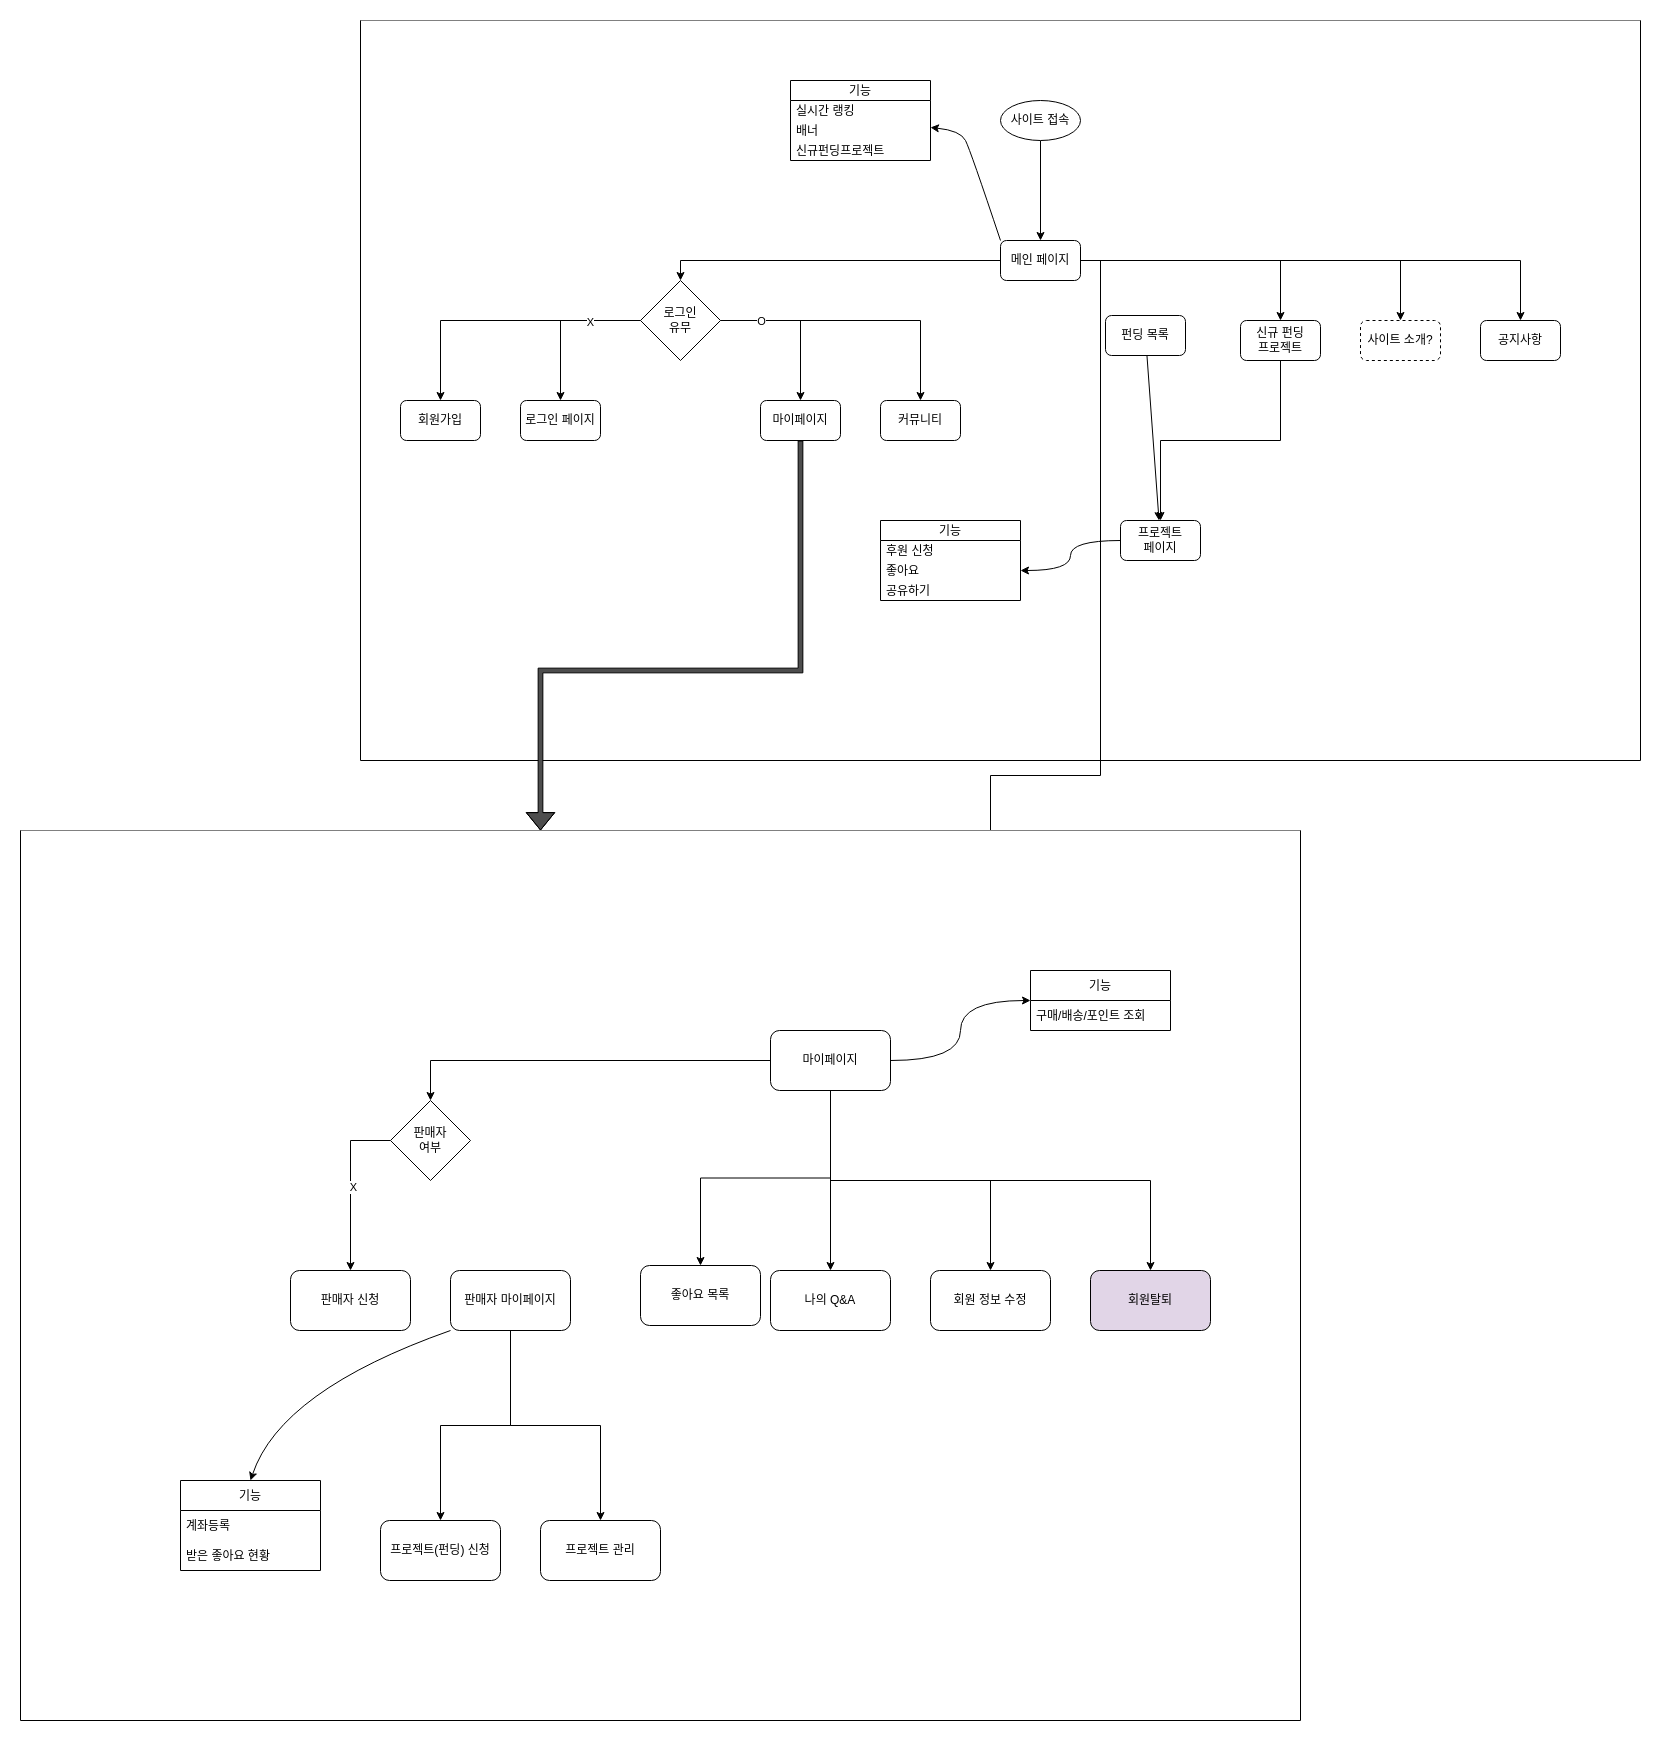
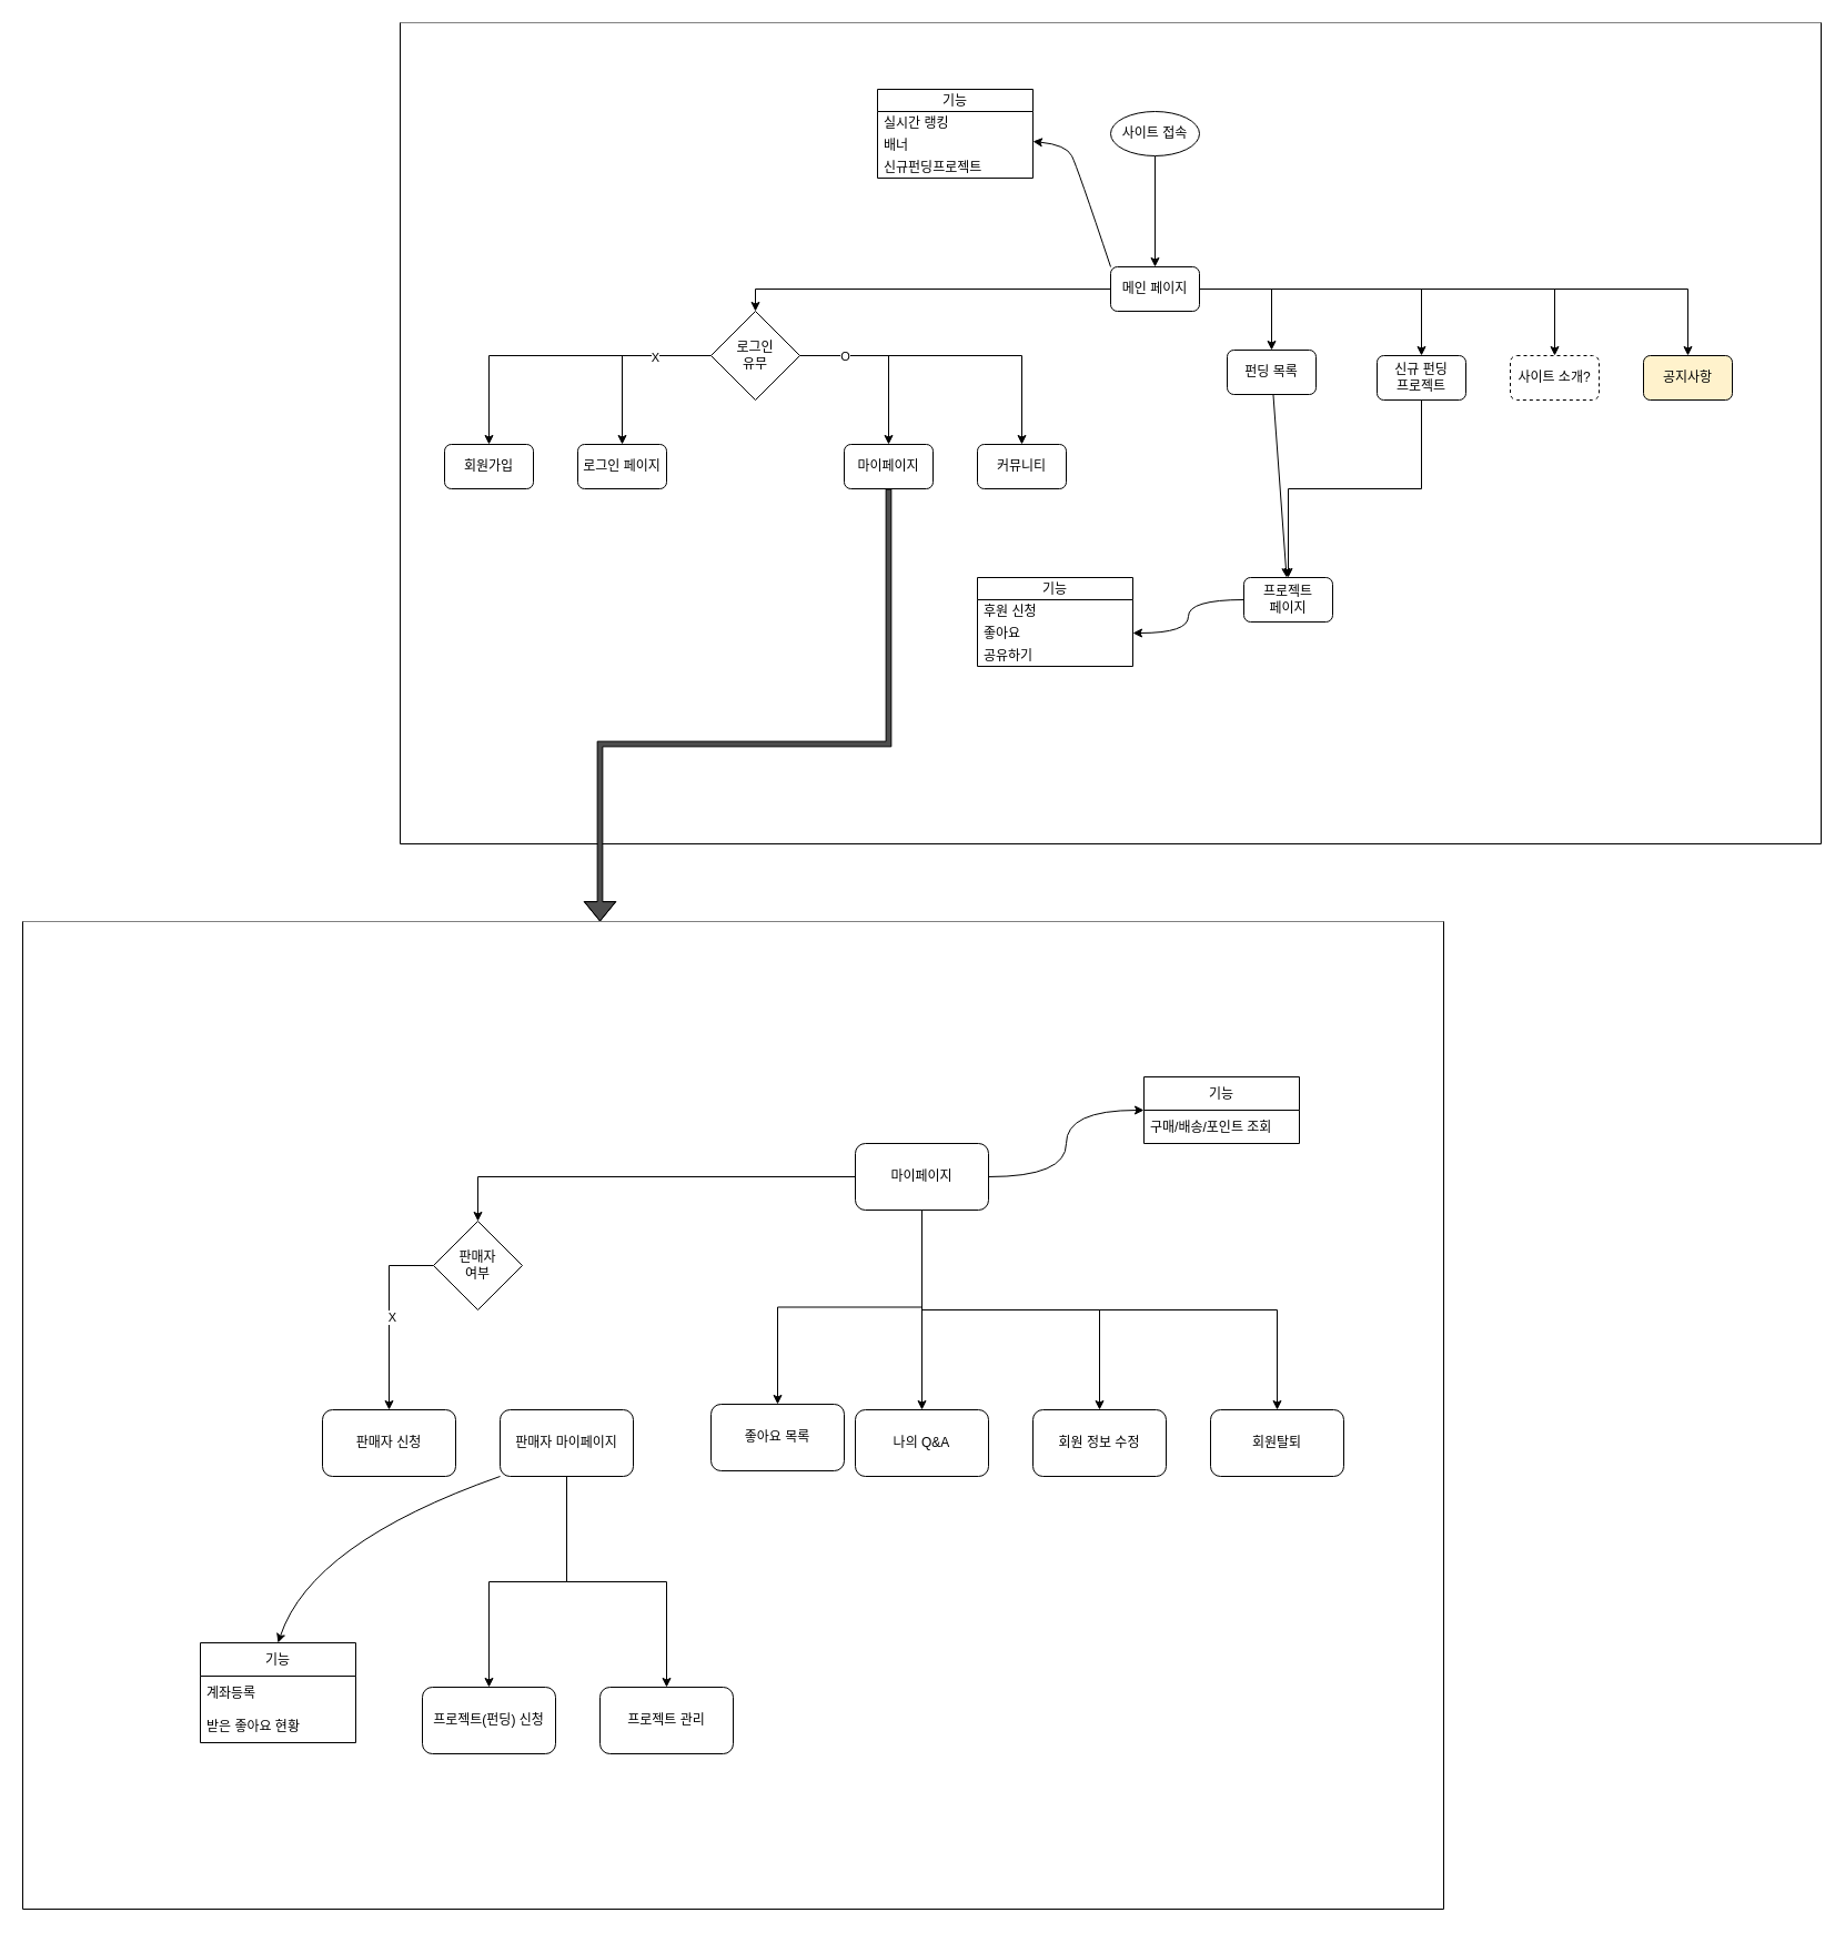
- <mxCell id="30" value="공지사항" style="whiteSpace=wrap;html=1;rounded=1;" parent="2" vertex="1"><mxGeometry x="1120" y="300" width="80" height="40" as="geometry" /></mxCell>
+ <mxCell id="30" value="공지사항" style="whiteSpace=wrap;html=1;rounded=1;fillColor=#fff2cc;" parent="2" vertex="1"><mxGeometry x="1120" y="300" width="80" height="40" as="geometry" /></mxCell>
- <mxCell id="5" style="edgeStyle=orthogonalEdgeStyle;rounded=0;orthogonalLoop=1;jettySize=auto;html=1;exitX=1;exitY=0.5;exitDx=0;exitDy=0;" parent="2" source="25" target="51" edge="1"><mxGeometry relative="1" as="geometry" /></mxCell>
+ <mxCell id="5" style="edgeStyle=orthogonalEdgeStyle;rounded=0;orthogonalLoop=1;jettySize=auto;html=1;exitX=1;exitY=0.5;exitDx=0;exitDy=0;" parent="2" source="25" target="12" edge="1"><mxGeometry relative="1" as="geometry" /></mxCell>
- <mxCell id="47" value="회원탈퇴" style="rounded=1;whiteSpace=wrap;html=1;fillColor=#e1d5e7;" vertex="1" parent="40"><mxGeometry x="1070" y="440" width="120" height="60" as="geometry" /></mxCell>
+ <mxCell id="47" value="회원탈퇴" style="rounded=1;whiteSpace=wrap;html=1;" vertex="1" parent="40"><mxGeometry x="1070" y="440" width="120" height="60" as="geometry" /></mxCell>
